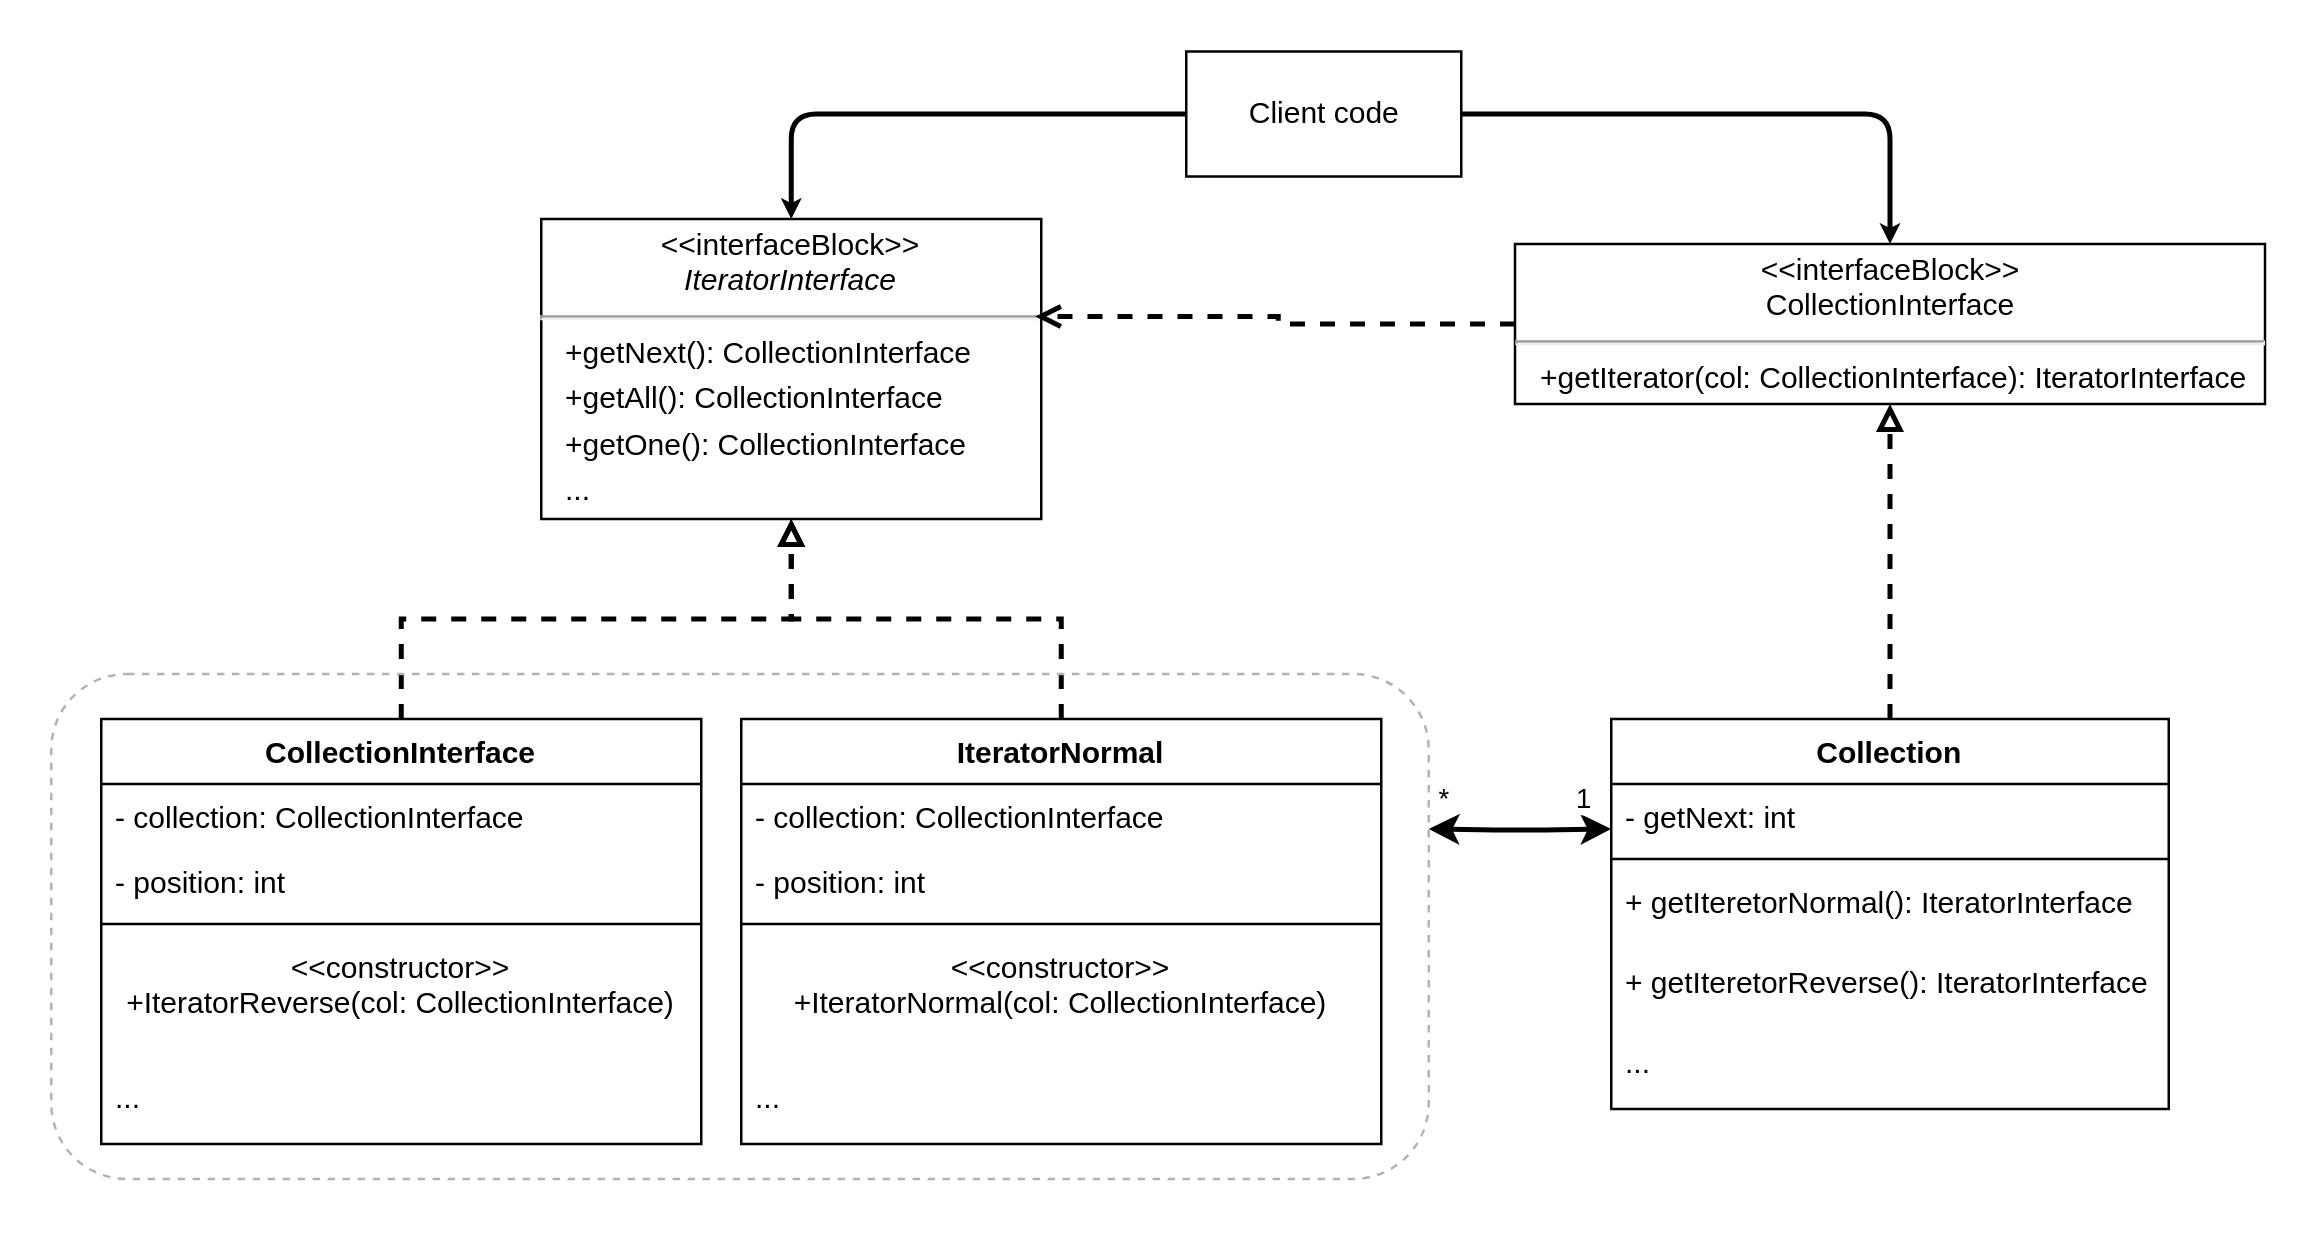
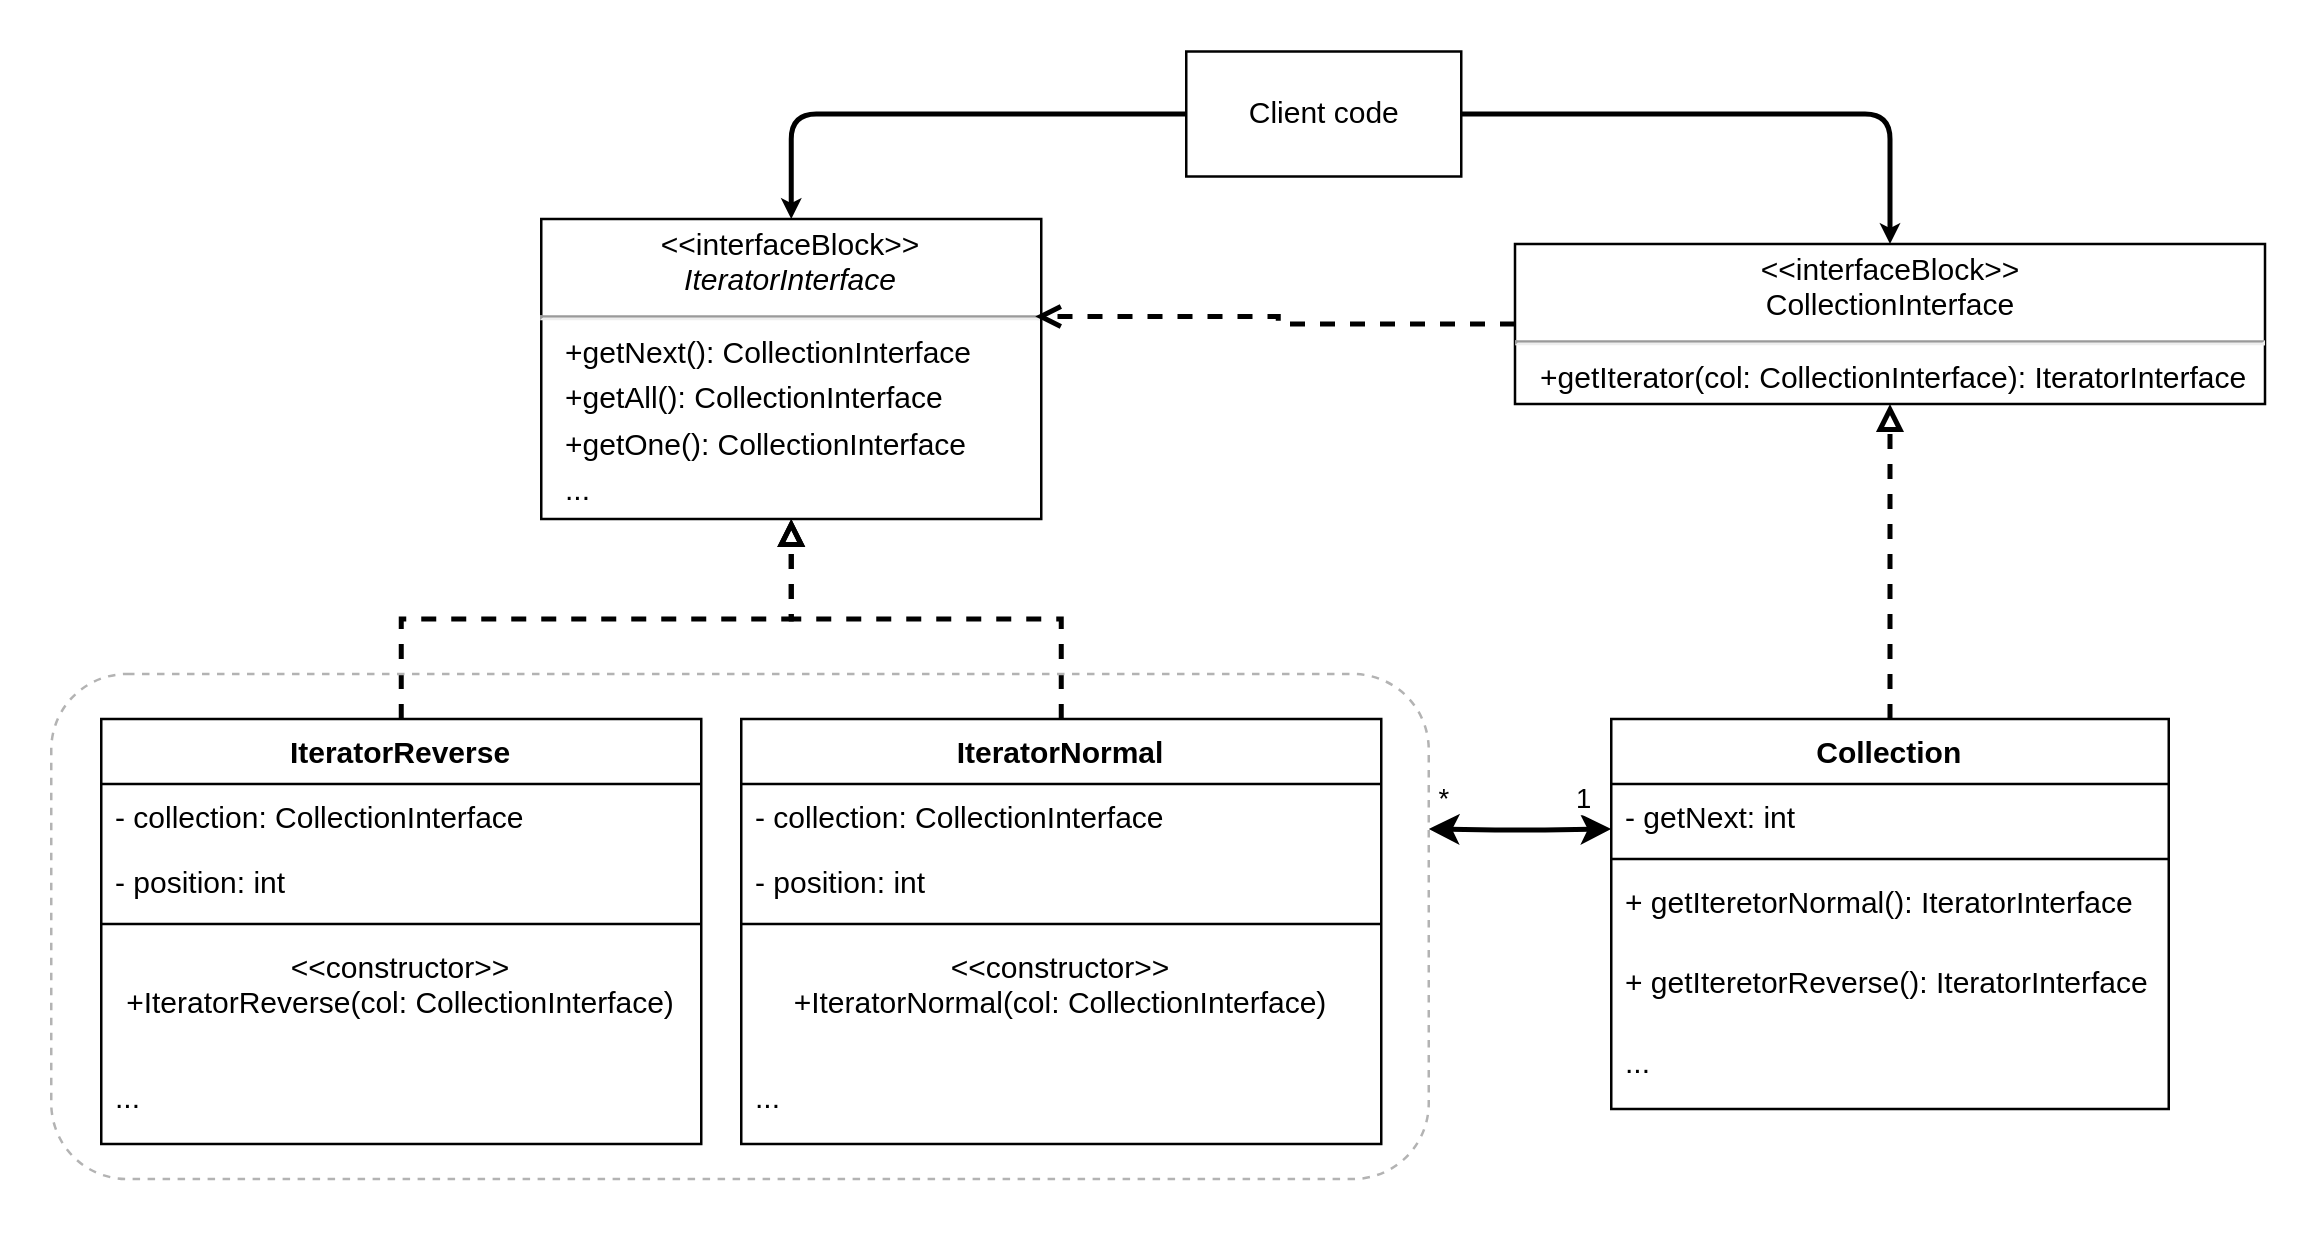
- <mxCell id="13" value="CollectionInterface" style="swimlane;fontStyle=1;align=center;verticalAlign=top;childLayout=stackLayout;horizontal=1;startSize=26;horizontalStack=0;resizeParent=1;resizeParentMax=0;resizeLast=0;collapsible=1;marginBottom=0;" parent="1" vertex="1"><mxGeometry x="40" y="287" width="240" height="170" as="geometry" /></mxCell>
+ <mxCell id="13" value="IteratorReverse" style="swimlane;fontStyle=1;align=center;verticalAlign=top;childLayout=stackLayout;horizontal=1;startSize=26;horizontalStack=0;resizeParent=1;resizeParentMax=0;resizeLast=0;collapsible=1;marginBottom=0;" parent="1" vertex="1"><mxGeometry x="40" y="287" width="240" height="170" as="geometry" /></mxCell>
